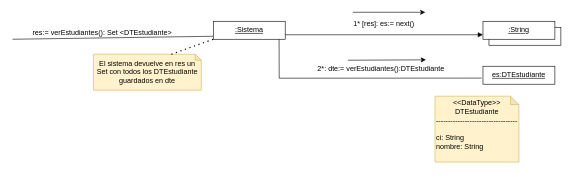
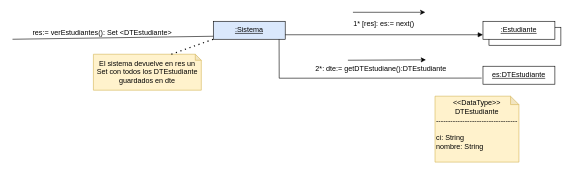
- <mxCell id="4" value="&lt;u&gt;:Sistema&lt;/u&gt;" style="rounded=0;whiteSpace=wrap;html=1;" parent="1" vertex="1"><mxGeometry x="355" y="35" width="120" height="30" as="geometry" /></mxCell>
+ <mxCell id="4" value="&lt;u&gt;:Sistema&lt;/u&gt;" style="rounded=0;whiteSpace=wrap;html=1;fillColor=#dae8fc;" parent="1" vertex="1"><mxGeometry x="355" y="35" width="120" height="30" as="geometry" /></mxCell>
- <mxCell id="3" value="&lt;u&gt;:String&lt;br&gt;&lt;/u&gt;" style="rounded=0;whiteSpace=wrap;html=1;" parent="1" vertex="1"><mxGeometry x="805" y="35" width="120" height="30" as="geometry" /></mxCell>
+ <mxCell id="3" value="&lt;u&gt;:Estudiante&lt;br&gt;&lt;/u&gt;" style="rounded=0;whiteSpace=wrap;html=1;" parent="1" vertex="1"><mxGeometry x="805" y="35" width="120" height="30" as="geometry" /></mxCell>
- <mxCell id="14" value="2*: dte:= verEstudiantes():DTEstudiante" style="text;html=1;strokeColor=none;fillColor=none;align=center;verticalAlign=middle;whiteSpace=wrap;rounded=0;" parent="1" vertex="1"><mxGeometry x="465" y="100" width="340" height="30" as="geometry" /></mxCell>
+ <mxCell id="14" value="2*: dte:= getDTEstudiane():DTEstudiante" style="text;html=1;strokeColor=none;fillColor=none;align=center;verticalAlign=middle;whiteSpace=wrap;rounded=0;" parent="1" vertex="1"><mxGeometry x="465" y="100" width="340" height="30" as="geometry" /></mxCell>
